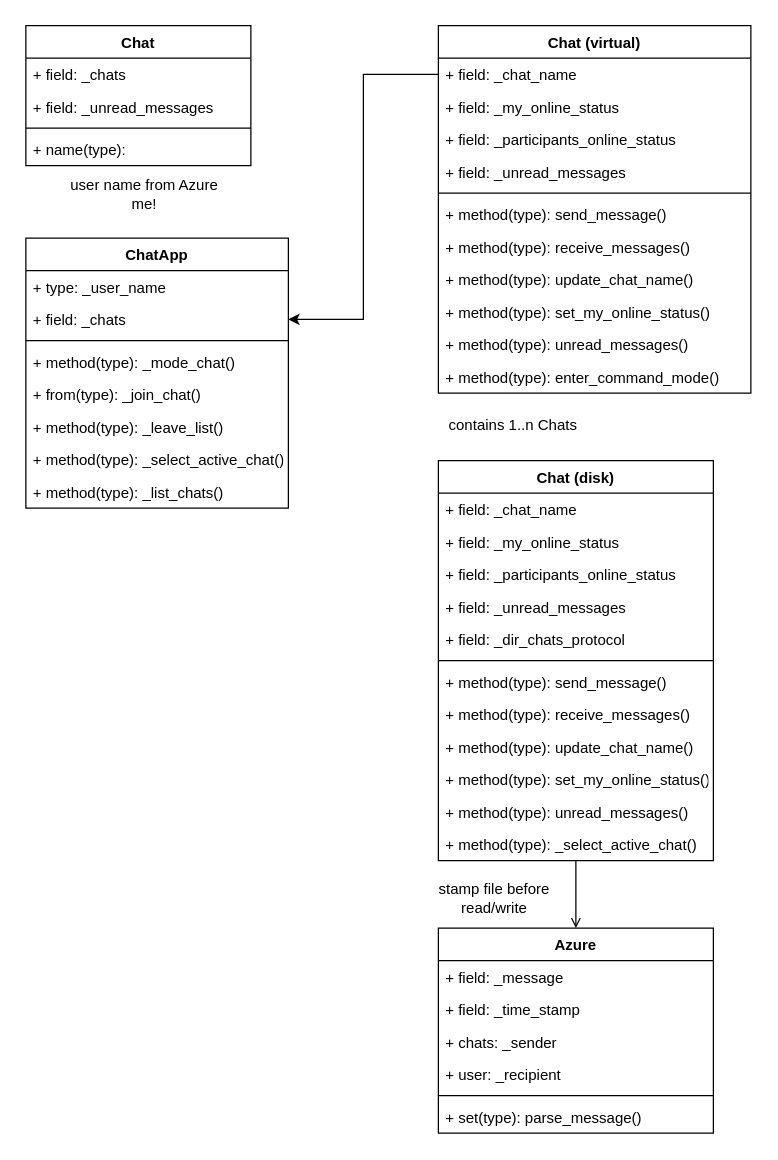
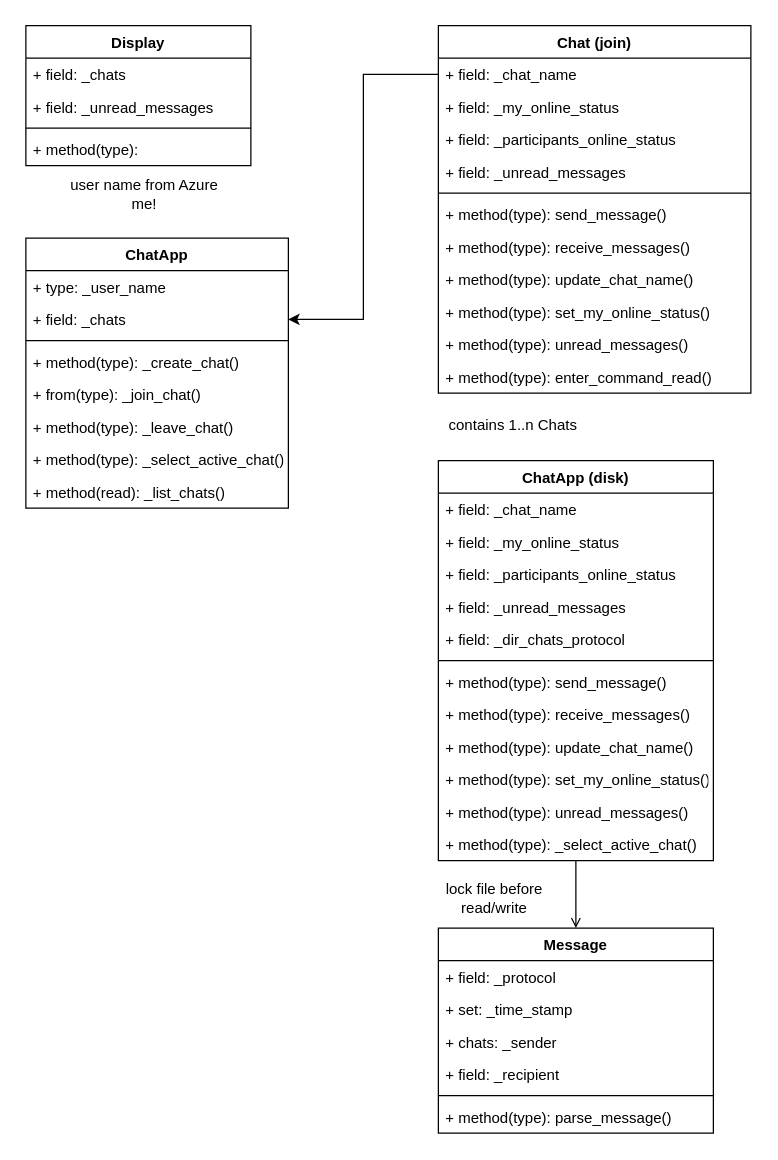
- <mxCell id="2" value="Chat" style="swimlane;fontStyle=1;align=center;verticalAlign=top;childLayout=stackLayout;horizontal=1;startSize=26;horizontalStack=0;resizeParent=1;resizeParentMax=0;resizeLast=0;collapsible=1;marginBottom=0;" parent="1" vertex="1"><mxGeometry x="20" y="20" width="180" height="112" as="geometry" /></mxCell>
+ <mxCell id="2" value="Display" style="swimlane;fontStyle=1;align=center;verticalAlign=top;childLayout=stackLayout;horizontal=1;startSize=26;horizontalStack=0;resizeParent=1;resizeParentMax=0;resizeLast=0;collapsible=1;marginBottom=0;" parent="1" vertex="1"><mxGeometry x="20" y="20" width="180" height="112" as="geometry" /></mxCell>
- <mxCell id="7" value="Chat (virtual)" style="swimlane;fontStyle=1;align=center;verticalAlign=top;childLayout=stackLayout;horizontal=1;startSize=26;horizontalStack=0;resizeParent=1;resizeParentMax=0;resizeLast=0;collapsible=1;marginBottom=0;" parent="1" vertex="1"><mxGeometry x="350" y="20" width="250" height="294" as="geometry" /></mxCell>
+ <mxCell id="7" value="Chat (join)" style="swimlane;fontStyle=1;align=center;verticalAlign=top;childLayout=stackLayout;horizontal=1;startSize=26;horizontalStack=0;resizeParent=1;resizeParentMax=0;resizeLast=0;collapsible=1;marginBottom=0;" parent="1" vertex="1"><mxGeometry x="350" y="20" width="250" height="294" as="geometry" /></mxCell>
- <mxCell id="6" value="+ name(type): " style="text;strokeColor=none;fillColor=none;align=left;verticalAlign=top;spacingLeft=4;spacingRight=4;overflow=hidden;rotatable=0;points=[[0,0.5],[1,0.5]];portConstraint=eastwest;" parent="2" vertex="1"><mxGeometry y="86" width="180" height="26" as="geometry" /></mxCell>
+ <mxCell id="6" value="+ method(type): " style="text;strokeColor=none;fillColor=none;align=left;verticalAlign=top;spacingLeft=4;spacingRight=4;overflow=hidden;rotatable=0;points=[[0,0.5],[1,0.5]];portConstraint=eastwest;" parent="2" vertex="1"><mxGeometry y="86" width="180" height="26" as="geometry" /></mxCell>
- <mxCell id="24" value="+ method(type): _mode_chat()" style="text;strokeColor=none;fillColor=none;align=left;verticalAlign=top;spacingLeft=4;spacingRight=4;overflow=hidden;rotatable=0;points=[[0,0.5],[1,0.5]];portConstraint=eastwest;" parent="20" vertex="1"><mxGeometry y="86" width="210" height="26" as="geometry" /></mxCell>
+ <mxCell id="24" value="+ method(type): _create_chat()" style="text;strokeColor=none;fillColor=none;align=left;verticalAlign=top;spacingLeft=4;spacingRight=4;overflow=hidden;rotatable=0;points=[[0,0.5],[1,0.5]];portConstraint=eastwest;" parent="20" vertex="1"><mxGeometry y="86" width="210" height="26" as="geometry" /></mxCell>
- <mxCell id="18" value="+ method(type): enter_command_mode()" style="text;strokeColor=none;fillColor=none;align=left;verticalAlign=top;spacingLeft=4;spacingRight=4;overflow=hidden;rotatable=0;points=[[0,0.5],[1,0.5]];portConstraint=eastwest;" parent="7" vertex="1"><mxGeometry y="268" width="250" height="26" as="geometry" /></mxCell>
+ <mxCell id="18" value="+ method(type): enter_command_read()" style="text;strokeColor=none;fillColor=none;align=left;verticalAlign=top;spacingLeft=4;spacingRight=4;overflow=hidden;rotatable=0;points=[[0,0.5],[1,0.5]];portConstraint=eastwest;" parent="7" vertex="1"><mxGeometry y="268" width="250" height="26" as="geometry" /></mxCell>
- <mxCell id="26" value="+ method(type): _leave_list()" style="text;strokeColor=none;fillColor=none;align=left;verticalAlign=top;spacingLeft=4;spacingRight=4;overflow=hidden;rotatable=0;points=[[0,0.5],[1,0.5]];portConstraint=eastwest;" parent="20" vertex="1"><mxGeometry y="138" width="210" height="26" as="geometry" /></mxCell>
+ <mxCell id="26" value="+ method(type): _leave_chat()" style="text;strokeColor=none;fillColor=none;align=left;verticalAlign=top;spacingLeft=4;spacingRight=4;overflow=hidden;rotatable=0;points=[[0,0.5],[1,0.5]];portConstraint=eastwest;" parent="20" vertex="1"><mxGeometry y="138" width="210" height="26" as="geometry" /></mxCell>
- <mxCell id="31" value="Chat (disk)" style="swimlane;fontStyle=1;align=center;verticalAlign=top;childLayout=stackLayout;horizontal=1;startSize=26;horizontalStack=0;resizeParent=1;resizeParentMax=0;resizeLast=0;collapsible=1;marginBottom=0;" parent="1" vertex="1"><mxGeometry x="350" y="368" width="220" height="320" as="geometry" /></mxCell>
+ <mxCell id="31" value="ChatApp (disk)" style="swimlane;fontStyle=1;align=center;verticalAlign=top;childLayout=stackLayout;horizontal=1;startSize=26;horizontalStack=0;resizeParent=1;resizeParentMax=0;resizeLast=0;collapsible=1;marginBottom=0;" parent="1" vertex="1"><mxGeometry x="350" y="368" width="220" height="320" as="geometry" /></mxCell>
- <mxCell id="28" value="+ method(type): _list_chats()" style="text;strokeColor=none;fillColor=none;align=left;verticalAlign=top;spacingLeft=4;spacingRight=4;overflow=hidden;rotatable=0;points=[[0,0.5],[1,0.5]];portConstraint=eastwest;" parent="20" vertex="1"><mxGeometry y="190" width="210" height="26" as="geometry" /></mxCell>
+ <mxCell id="28" value="+ method(read): _list_chats()" style="text;strokeColor=none;fillColor=none;align=left;verticalAlign=top;spacingLeft=4;spacingRight=4;overflow=hidden;rotatable=0;points=[[0,0.5],[1,0.5]];portConstraint=eastwest;" parent="20" vertex="1"><mxGeometry y="190" width="210" height="26" as="geometry" /></mxCell>
- <mxCell id="51" value="stamp file before read/write" style="text;html=1;strokeColor=none;fillColor=none;align=center;verticalAlign=middle;whiteSpace=wrap;rounded=0;" parent="1" vertex="1"><mxGeometry x="345" y="688" width="100" height="60" as="geometry" /></mxCell>
+ <mxCell id="51" value="lock file before read/write" style="text;html=1;strokeColor=none;fillColor=none;align=center;verticalAlign=middle;whiteSpace=wrap;rounded=0;" parent="1" vertex="1"><mxGeometry x="345" y="688" width="100" height="60" as="geometry" /></mxCell>
- <mxCell id="44" value="Azure" style="swimlane;fontStyle=1;align=center;verticalAlign=top;childLayout=stackLayout;horizontal=1;startSize=26;horizontalStack=0;resizeParent=1;resizeParentMax=0;resizeLast=0;collapsible=1;marginBottom=0;" parent="1" vertex="1"><mxGeometry x="350" y="742" width="220" height="164" as="geometry" /></mxCell>
+ <mxCell id="44" value="Message" style="swimlane;fontStyle=1;align=center;verticalAlign=top;childLayout=stackLayout;horizontal=1;startSize=26;horizontalStack=0;resizeParent=1;resizeParentMax=0;resizeLast=0;collapsible=1;marginBottom=0;" parent="1" vertex="1"><mxGeometry x="350" y="742" width="220" height="164" as="geometry" /></mxCell>
- <mxCell id="45" value="+ field: _message" style="text;strokeColor=none;fillColor=none;align=left;verticalAlign=top;spacingLeft=4;spacingRight=4;overflow=hidden;rotatable=0;points=[[0,0.5],[1,0.5]];portConstraint=eastwest;" parent="44" vertex="1"><mxGeometry y="26" width="220" height="26" as="geometry" /></mxCell>
+ <mxCell id="45" value="+ field: _protocol" style="text;strokeColor=none;fillColor=none;align=left;verticalAlign=top;spacingLeft=4;spacingRight=4;overflow=hidden;rotatable=0;points=[[0,0.5],[1,0.5]];portConstraint=eastwest;" parent="44" vertex="1"><mxGeometry y="26" width="220" height="26" as="geometry" /></mxCell>
- <mxCell id="46" value="+ field: _time_stamp" style="text;strokeColor=none;fillColor=none;align=left;verticalAlign=top;spacingLeft=4;spacingRight=4;overflow=hidden;rotatable=0;points=[[0,0.5],[1,0.5]];portConstraint=eastwest;" parent="44" vertex="1"><mxGeometry y="52" width="220" height="26" as="geometry" /></mxCell>
+ <mxCell id="46" value="+ set: _time_stamp" style="text;strokeColor=none;fillColor=none;align=left;verticalAlign=top;spacingLeft=4;spacingRight=4;overflow=hidden;rotatable=0;points=[[0,0.5],[1,0.5]];portConstraint=eastwest;" parent="44" vertex="1"><mxGeometry y="52" width="220" height="26" as="geometry" /></mxCell>
- <mxCell id="48" value="+ user: _recipient" style="text;strokeColor=none;fillColor=none;align=left;verticalAlign=top;spacingLeft=4;spacingRight=4;overflow=hidden;rotatable=0;points=[[0,0.5],[1,0.5]];portConstraint=eastwest;" parent="44" vertex="1"><mxGeometry y="104" width="220" height="26" as="geometry" /></mxCell>
+ <mxCell id="48" value="+ field: _recipient" style="text;strokeColor=none;fillColor=none;align=left;verticalAlign=top;spacingLeft=4;spacingRight=4;overflow=hidden;rotatable=0;points=[[0,0.5],[1,0.5]];portConstraint=eastwest;" parent="44" vertex="1"><mxGeometry y="104" width="220" height="26" as="geometry" /></mxCell>
- <mxCell id="50" value="+ set(type): parse_message()" style="text;strokeColor=none;fillColor=none;align=left;verticalAlign=top;spacingLeft=4;spacingRight=4;overflow=hidden;rotatable=0;points=[[0,0.5],[1,0.5]];portConstraint=eastwest;" parent="44" vertex="1"><mxGeometry y="138" width="220" height="26" as="geometry" /></mxCell>
+ <mxCell id="50" value="+ method(type): parse_message()" style="text;strokeColor=none;fillColor=none;align=left;verticalAlign=top;spacingLeft=4;spacingRight=4;overflow=hidden;rotatable=0;points=[[0,0.5],[1,0.5]];portConstraint=eastwest;" parent="44" vertex="1"><mxGeometry y="138" width="220" height="26" as="geometry" /></mxCell>
